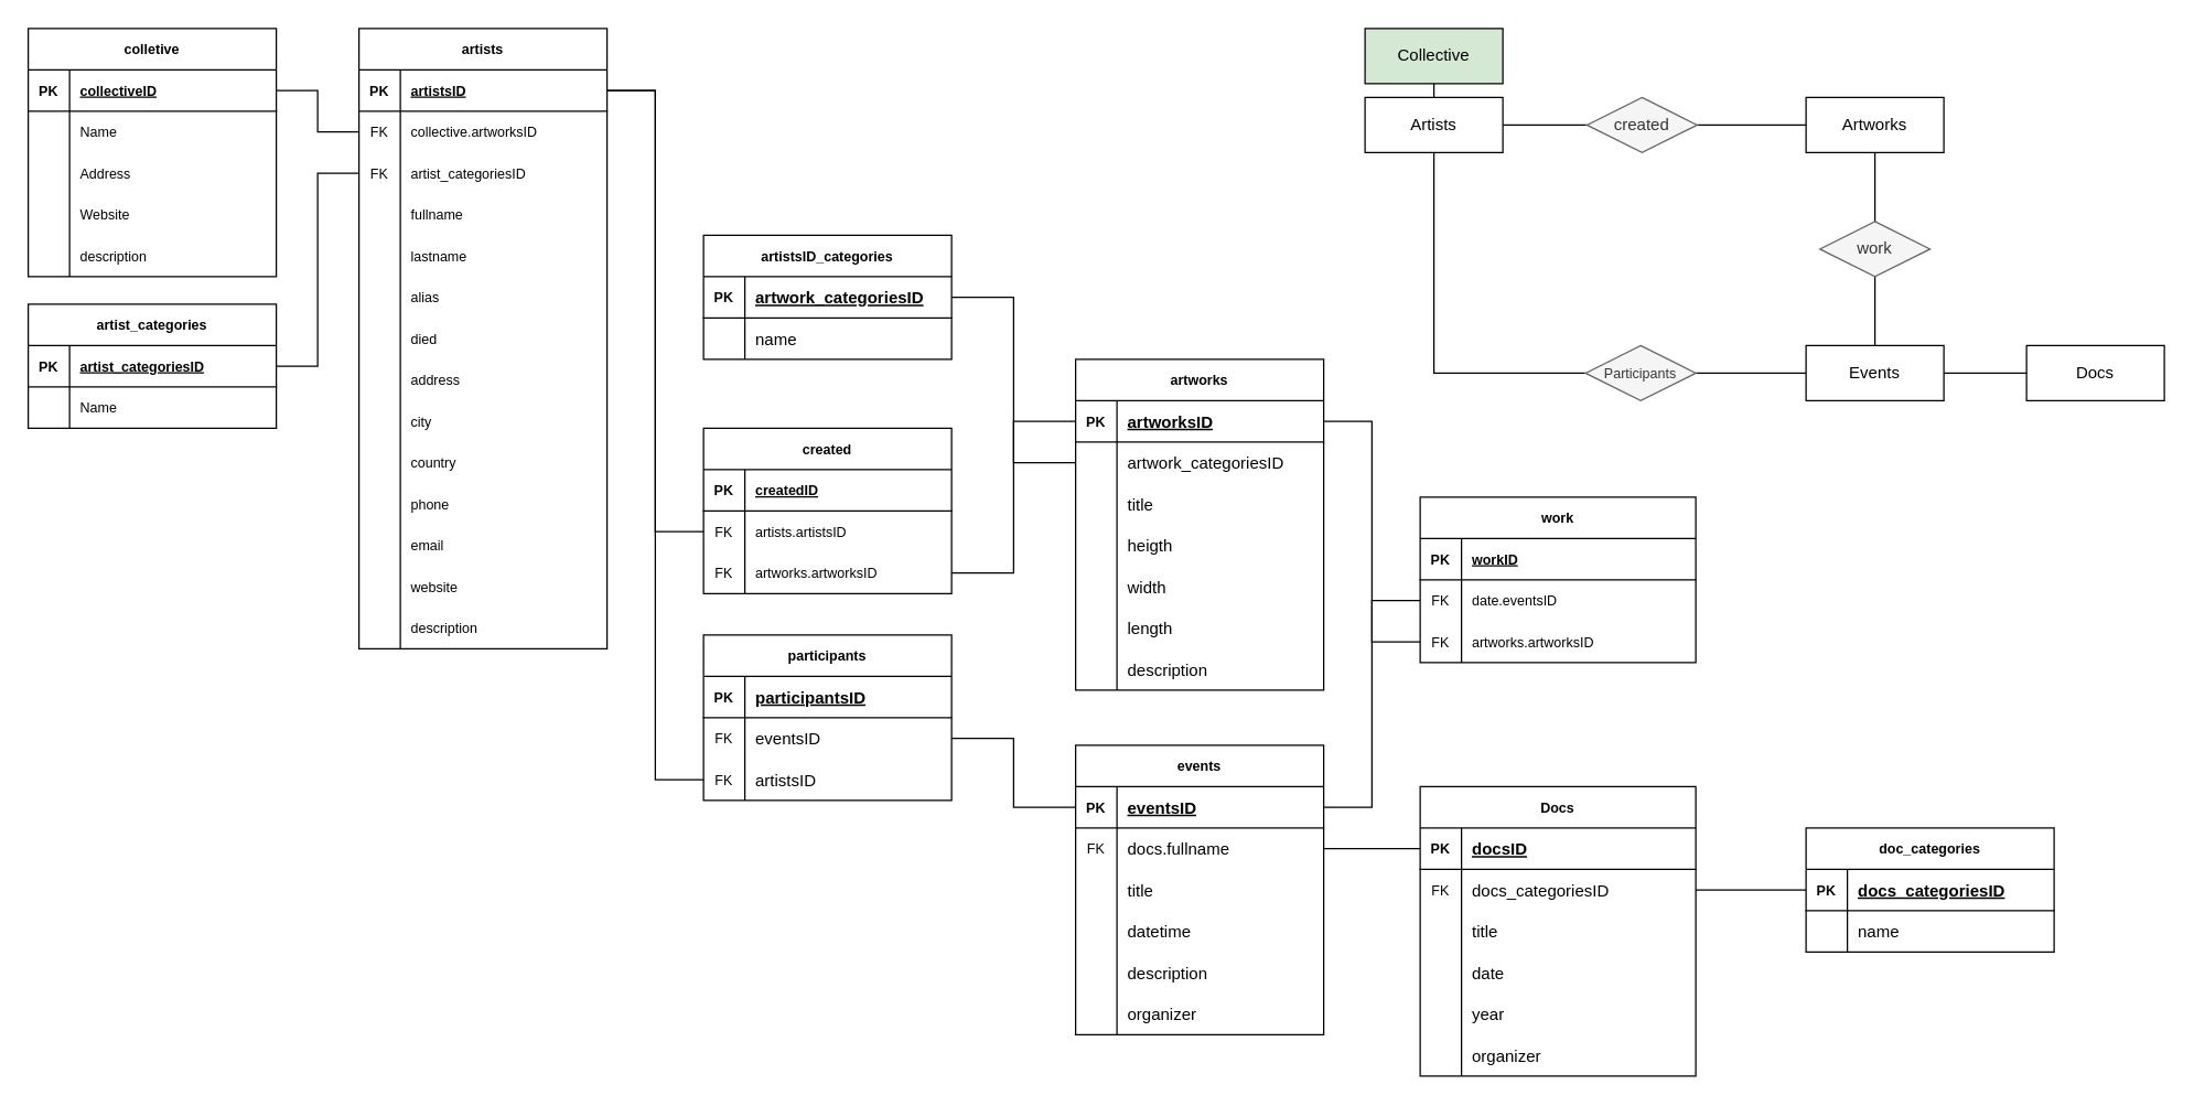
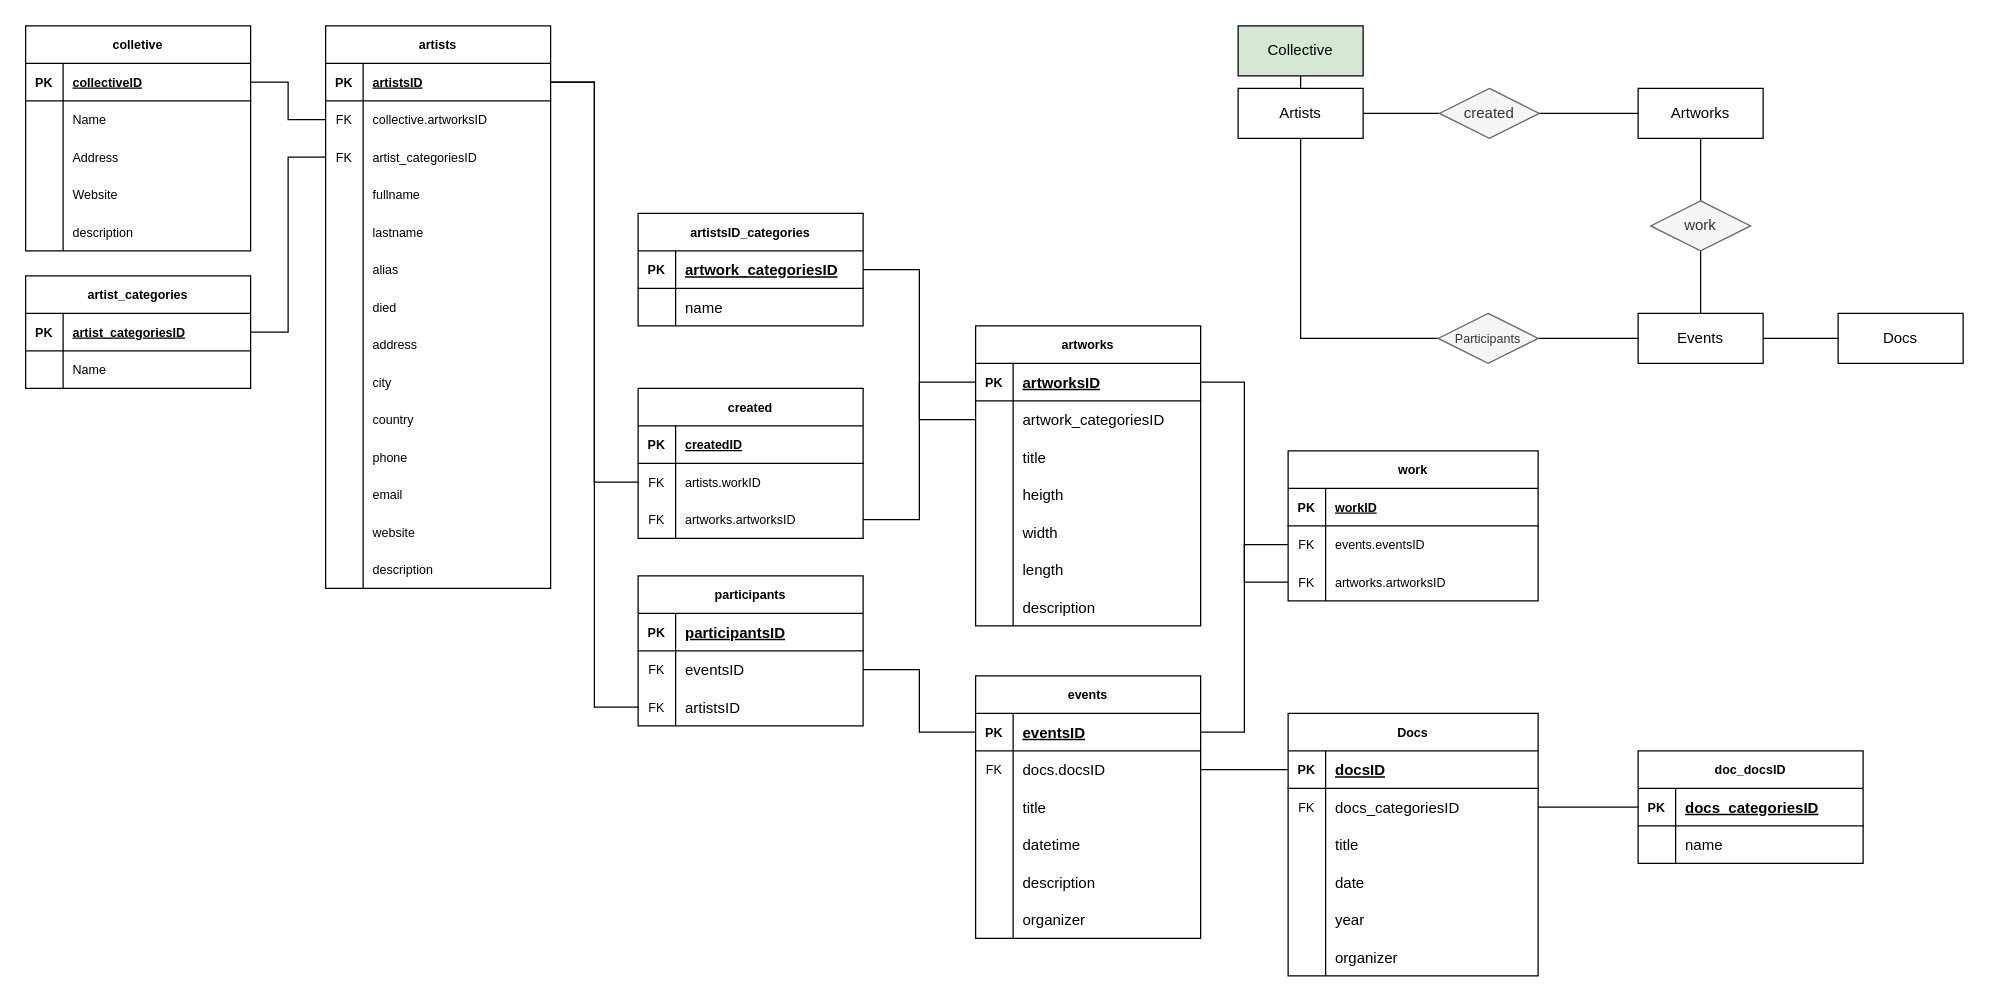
- <mxCell id="90" value="artists.artistsID" style="shape=partialRectangle;connectable=0;fillColor=none;top=0;left=0;bottom=0;right=0;align=left;spacingLeft=6;overflow=hidden;fontSize=10;" vertex="1" parent="88"><mxGeometry x="30" width="150" height="30" as="geometry"><mxRectangle width="150" height="30" as="alternateBounds" /></mxGeometry></mxCell>
+ <mxCell id="90" value="artists.workID" style="shape=partialRectangle;connectable=0;fillColor=none;top=0;left=0;bottom=0;right=0;align=left;spacingLeft=6;overflow=hidden;fontSize=10;" vertex="1" parent="88"><mxGeometry x="30" width="150" height="30" as="geometry"><mxRectangle width="150" height="30" as="alternateBounds" /></mxGeometry></mxCell>
- <mxCell id="174" value="date.eventsID" style="shape=partialRectangle;connectable=0;fillColor=none;top=0;left=0;bottom=0;right=0;align=left;spacingLeft=6;overflow=hidden;fontSize=10;" vertex="1" parent="172"><mxGeometry x="30" width="170" height="30" as="geometry"><mxRectangle width="170" height="30" as="alternateBounds" /></mxGeometry></mxCell>
+ <mxCell id="174" value="events.eventsID" style="shape=partialRectangle;connectable=0;fillColor=none;top=0;left=0;bottom=0;right=0;align=left;spacingLeft=6;overflow=hidden;fontSize=10;" vertex="1" parent="172"><mxGeometry x="30" width="170" height="30" as="geometry"><mxRectangle width="170" height="30" as="alternateBounds" /></mxGeometry></mxCell>
- <mxCell id="122" value="docs.fullname" style="shape=partialRectangle;connectable=0;fillColor=none;top=0;left=0;bottom=0;right=0;align=left;spacingLeft=6;overflow=hidden;fontSize=12;" vertex="1" parent="120"><mxGeometry x="30" width="150" height="30" as="geometry"><mxRectangle width="150" height="30" as="alternateBounds" /></mxGeometry></mxCell>
+ <mxCell id="122" value="docs.docsID" style="shape=partialRectangle;connectable=0;fillColor=none;top=0;left=0;bottom=0;right=0;align=left;spacingLeft=6;overflow=hidden;fontSize=12;" vertex="1" parent="120"><mxGeometry x="30" width="150" height="30" as="geometry"><mxRectangle width="150" height="30" as="alternateBounds" /></mxGeometry></mxCell>
- <mxCell id="154" value="doc_categories" style="shape=table;startSize=30;container=1;collapsible=1;childLayout=tableLayout;fixedRows=1;rowLines=0;fontStyle=1;align=center;resizeLast=1;fontSize=10;" vertex="1" parent="1"><mxGeometry x="1310" y="600" width="180" height="90" as="geometry" /></mxCell>
+ <mxCell id="154" value="doc_docsID" style="shape=table;startSize=30;container=1;collapsible=1;childLayout=tableLayout;fixedRows=1;rowLines=0;fontStyle=1;align=center;resizeLast=1;fontSize=10;" vertex="1" parent="1"><mxGeometry x="1310" y="600" width="180" height="90" as="geometry" /></mxCell>
